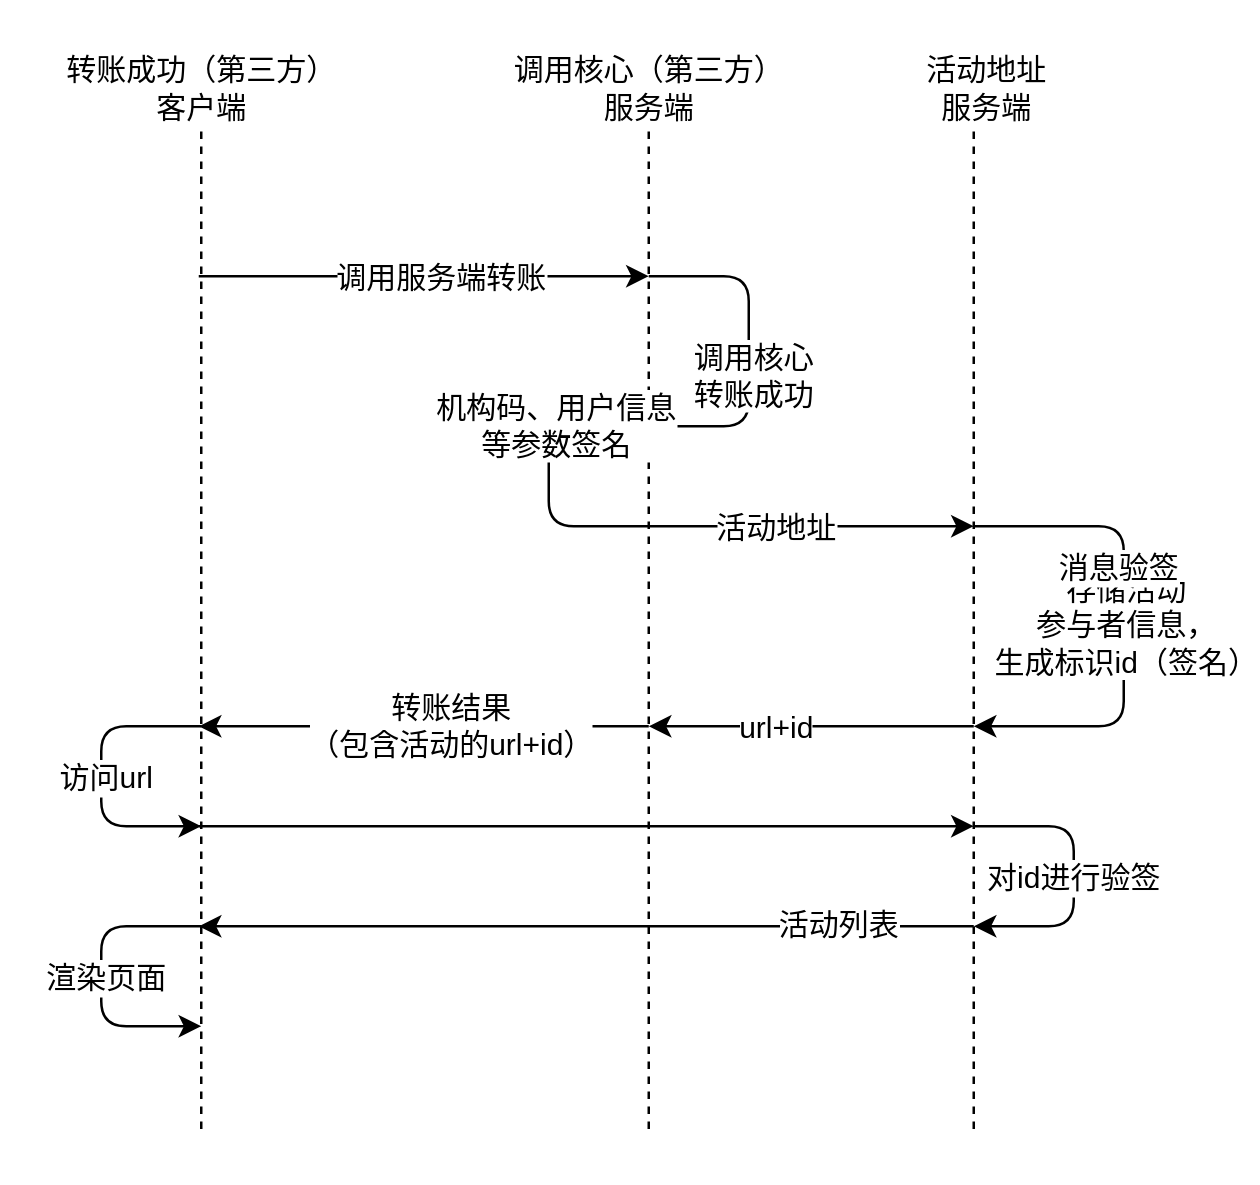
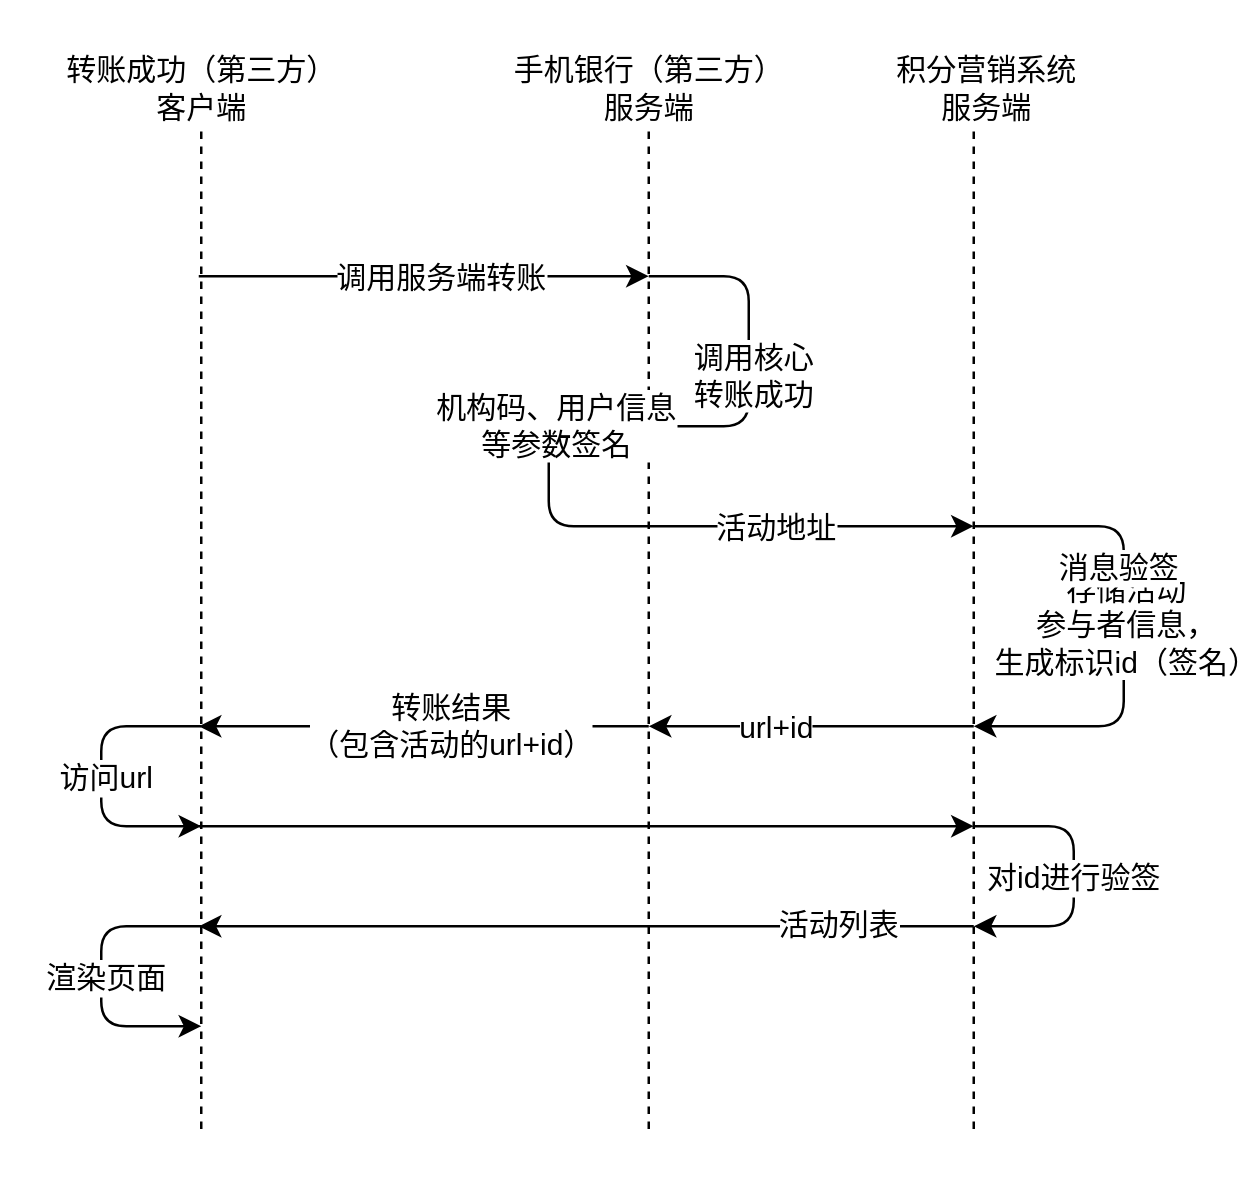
- <mxCell id="29" value="调用核心（第三方）&lt;br&gt;服务端" style="text;html=1;align=center;verticalAlign=middle;resizable=0;points=[];autosize=1;" vertex="1" parent="1"><mxGeometry x="199" y="20" width="120" height="30" as="geometry" /></mxCell>
+ <mxCell id="29" value="手机银行（第三方）&lt;br&gt;服务端" style="text;html=1;align=center;verticalAlign=middle;resizable=0;points=[];autosize=1;" vertex="1" parent="1"><mxGeometry x="199" y="20" width="120" height="30" as="geometry" /></mxCell>
- <mxCell id="30" value="活动地址&lt;br&gt;服务端" style="text;html=1;align=center;verticalAlign=middle;resizable=0;points=[];autosize=1;" vertex="1" parent="1"><mxGeometry x="349" y="20" width="90" height="30" as="geometry" /></mxCell>
+ <mxCell id="30" value="积分营销系统&lt;br&gt;服务端" style="text;html=1;align=center;verticalAlign=middle;resizable=0;points=[];autosize=1;" vertex="1" parent="1"><mxGeometry x="349" y="20" width="90" height="30" as="geometry" /></mxCell>
